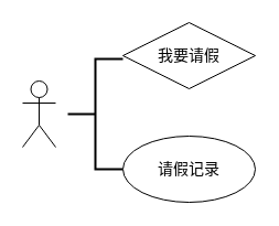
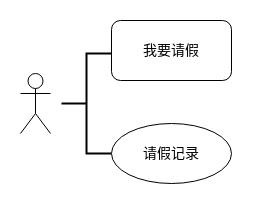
- <mxCell id="3" value="&lt;font style=&quot;font-size: 14px;&quot;&gt;我要请假&lt;/font&gt;" style="rhombus;whiteSpace=wrap;html=1;labelBackgroundColor=none;labelBorderColor=none;" vertex="1" parent="1"><mxGeometry x="111" y="20" width="120" height="60" as="geometry" /></mxCell>
+ <mxCell id="3" value="&lt;font style=&quot;font-size: 14px;&quot;&gt;我要请假&lt;/font&gt;" style="rounded=1;whiteSpace=wrap;html=1;labelBackgroundColor=none;labelBorderColor=none;" vertex="1" parent="1"><mxGeometry x="111" y="20" width="120" height="60" as="geometry" /></mxCell>
